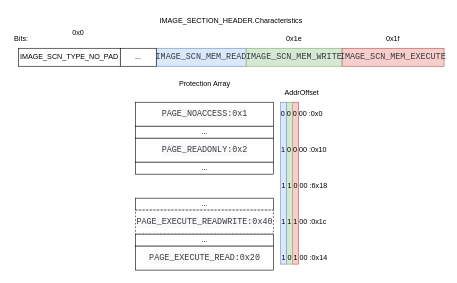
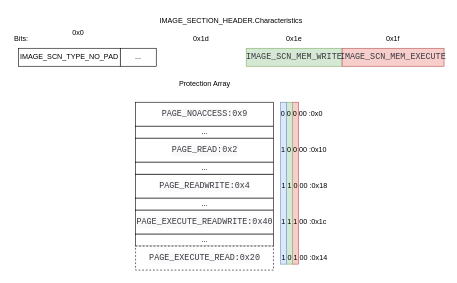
+ <mxCell id="6" value="0x1d" style="text;html=1;strokeColor=none;fillColor=none;align=center;verticalAlign=middle;whiteSpace=wrap;rounded=0;" vertex="1" parent="1"><mxGeometry x="305" y="50" width="60" height="30" as="geometry" /></mxCell>
- <mxCell id="29" value="&lt;div style=&quot;color: rgb(56, 58, 66); font-family: Consolas, &amp;quot;Courier New&amp;quot;, monospace; font-size: 14px; line-height: 19px;&quot;&gt;IMAGE_SCN_MEM_READ&lt;/div&gt;" style="rounded=0;whiteSpace=wrap;html=1;container=0;fillColor=#dae8fc;strokeColor=#6c8ebf;" vertex="1" parent="27"><mxGeometry x="230" width="150" height="30" as="geometry" /></mxCell>
- <mxCell id="12" value="AddrOffset" style="text;html=1;strokeColor=none;fillColor=none;align=center;verticalAlign=middle;whiteSpace=wrap;rounded=0;" vertex="1" parent="1"><mxGeometry x="473" y="140" width="60" height="30" as="geometry" /></mxCell>
- <mxCell id="11" value="&lt;div style=&quot;color: rgb(56, 58, 66); background-color: rgb(250, 250, 250); font-family: Consolas, &amp;quot;Courier New&amp;quot;, monospace; font-size: 14px; line-height: 19px;&quot;&gt;PAGE_NOACCESS:0x1&lt;/div&gt;" style="rounded=0;whiteSpace=wrap;html=1;" vertex="1" parent="1"><mxGeometry x="225.5" y="170" width="230" height="40" as="geometry" /></mxCell>
+ <mxCell id="11" value="&lt;div style=&quot;color: rgb(56, 58, 66); background-color: rgb(250, 250, 250); font-family: Consolas, &amp;quot;Courier New&amp;quot;, monospace; font-size: 14px; line-height: 19px;&quot;&gt;PAGE_NOACCESS:0x9&lt;/div&gt;" style="rounded=0;whiteSpace=wrap;html=1;" vertex="1" parent="1"><mxGeometry x="225.5" y="170" width="230" height="40" as="geometry" /></mxCell>
- <mxCell id="16" value="&lt;div style=&quot;color: rgb(56, 58, 66); background-color: rgb(250, 250, 250); font-family: Consolas, &amp;quot;Courier New&amp;quot;, monospace; font-size: 14px; line-height: 19px;&quot;&gt;&lt;div style=&quot;line-height: 19px;&quot;&gt;PAGE_READONLY:0x2&lt;/div&gt;&lt;/div&gt;" style="rounded=0;whiteSpace=wrap;html=1;" vertex="1" parent="1"><mxGeometry x="225.5" y="230" width="230" height="40" as="geometry" /></mxCell>
+ <mxCell id="16" value="&lt;div style=&quot;color: rgb(56, 58, 66); background-color: rgb(250, 250, 250); font-family: Consolas, &amp;quot;Courier New&amp;quot;, monospace; font-size: 14px; line-height: 19px;&quot;&gt;&lt;div style=&quot;line-height: 19px;&quot;&gt;PAGE_READ:0x2&lt;/div&gt;&lt;/div&gt;" style="rounded=0;whiteSpace=wrap;html=1;" vertex="1" parent="1"><mxGeometry x="225.5" y="230" width="230" height="40" as="geometry" /></mxCell>
+ <mxCell id="17" value="&lt;div style=&quot;color: rgb(56, 58, 66); background-color: rgb(250, 250, 250); font-family: Consolas, &amp;quot;Courier New&amp;quot;, monospace; font-size: 14px; line-height: 19px;&quot;&gt;&lt;div style=&quot;line-height: 19px;&quot;&gt;PAGE_READWRITE:0x4&lt;/div&gt;&lt;/div&gt;" style="rounded=0;whiteSpace=wrap;html=1;" vertex="1" parent="1"><mxGeometry x="225.5" y="290" width="230" height="40" as="geometry" /></mxCell>
- <mxCell id="19" value="1 1 0 00 :6x18" style="text;html=1;strokeColor=none;fillColor=none;align=center;verticalAlign=middle;whiteSpace=wrap;rounded=0;" vertex="1" parent="1"><mxGeometry x="459.5" y="295" width="95" height="30" as="geometry" /></mxCell>
+ <mxCell id="19" value="1 1 0 00 :0x18" style="text;html=1;strokeColor=none;fillColor=none;align=center;verticalAlign=middle;whiteSpace=wrap;rounded=0;" vertex="1" parent="1"><mxGeometry x="459.5" y="295" width="95" height="30" as="geometry" /></mxCell>
- <mxCell id="21" value="&lt;div style=&quot;color: rgb(56, 58, 66); background-color: rgb(250, 250, 250); font-family: Consolas, &amp;quot;Courier New&amp;quot;, monospace; font-size: 14px; line-height: 19px;&quot;&gt;&lt;div style=&quot;line-height: 19px;&quot;&gt;&lt;div style=&quot;line-height: 19px;&quot;&gt;PAGE_EXECUTE_READWRITE:0x40&lt;/div&gt;&lt;/div&gt;&lt;/div&gt;" style="rounded=0;whiteSpace=wrap;html=1;dashed=1;" vertex="1" parent="1"><mxGeometry x="225.5" y="350" width="230" height="40" as="geometry" /></mxCell>
+ <mxCell id="21" value="&lt;div style=&quot;color: rgb(56, 58, 66); background-color: rgb(250, 250, 250); font-family: Consolas, &amp;quot;Courier New&amp;quot;, monospace; font-size: 14px; line-height: 19px;&quot;&gt;&lt;div style=&quot;line-height: 19px;&quot;&gt;&lt;div style=&quot;line-height: 19px;&quot;&gt;PAGE_EXECUTE_READWRITE:0x40&lt;/div&gt;&lt;/div&gt;&lt;/div&gt;" style="rounded=0;whiteSpace=wrap;html=1;" vertex="1" parent="1"><mxGeometry x="225.5" y="350" width="230" height="40" as="geometry" /></mxCell>
- <mxCell id="25" value="&lt;div style=&quot;color: rgb(56, 58, 66); background-color: rgb(250, 250, 250); font-family: Consolas, &amp;quot;Courier New&amp;quot;, monospace; font-size: 14px; line-height: 19px;&quot;&gt;&lt;div style=&quot;line-height: 19px;&quot;&gt;&lt;div style=&quot;line-height: 19px;&quot;&gt;PAGE_EXECUTE_READ:0x20&lt;/div&gt;&lt;/div&gt;&lt;/div&gt;" style="rounded=0;whiteSpace=wrap;html=1;" vertex="1" parent="1"><mxGeometry x="225.5" y="410" width="230" height="40" as="geometry" /></mxCell>
+ <mxCell id="25" value="&lt;div style=&quot;color: rgb(56, 58, 66); background-color: rgb(250, 250, 250); font-family: Consolas, &amp;quot;Courier New&amp;quot;, monospace; font-size: 14px; line-height: 19px;&quot;&gt;&lt;div style=&quot;line-height: 19px;&quot;&gt;&lt;div style=&quot;line-height: 19px;&quot;&gt;PAGE_EXECUTE_READ:0x20&lt;/div&gt;&lt;/div&gt;&lt;/div&gt;" style="rounded=0;whiteSpace=wrap;html=1;dashed=1;" vertex="1" parent="1"><mxGeometry x="225.5" y="410" width="230" height="40" as="geometry" /></mxCell>
